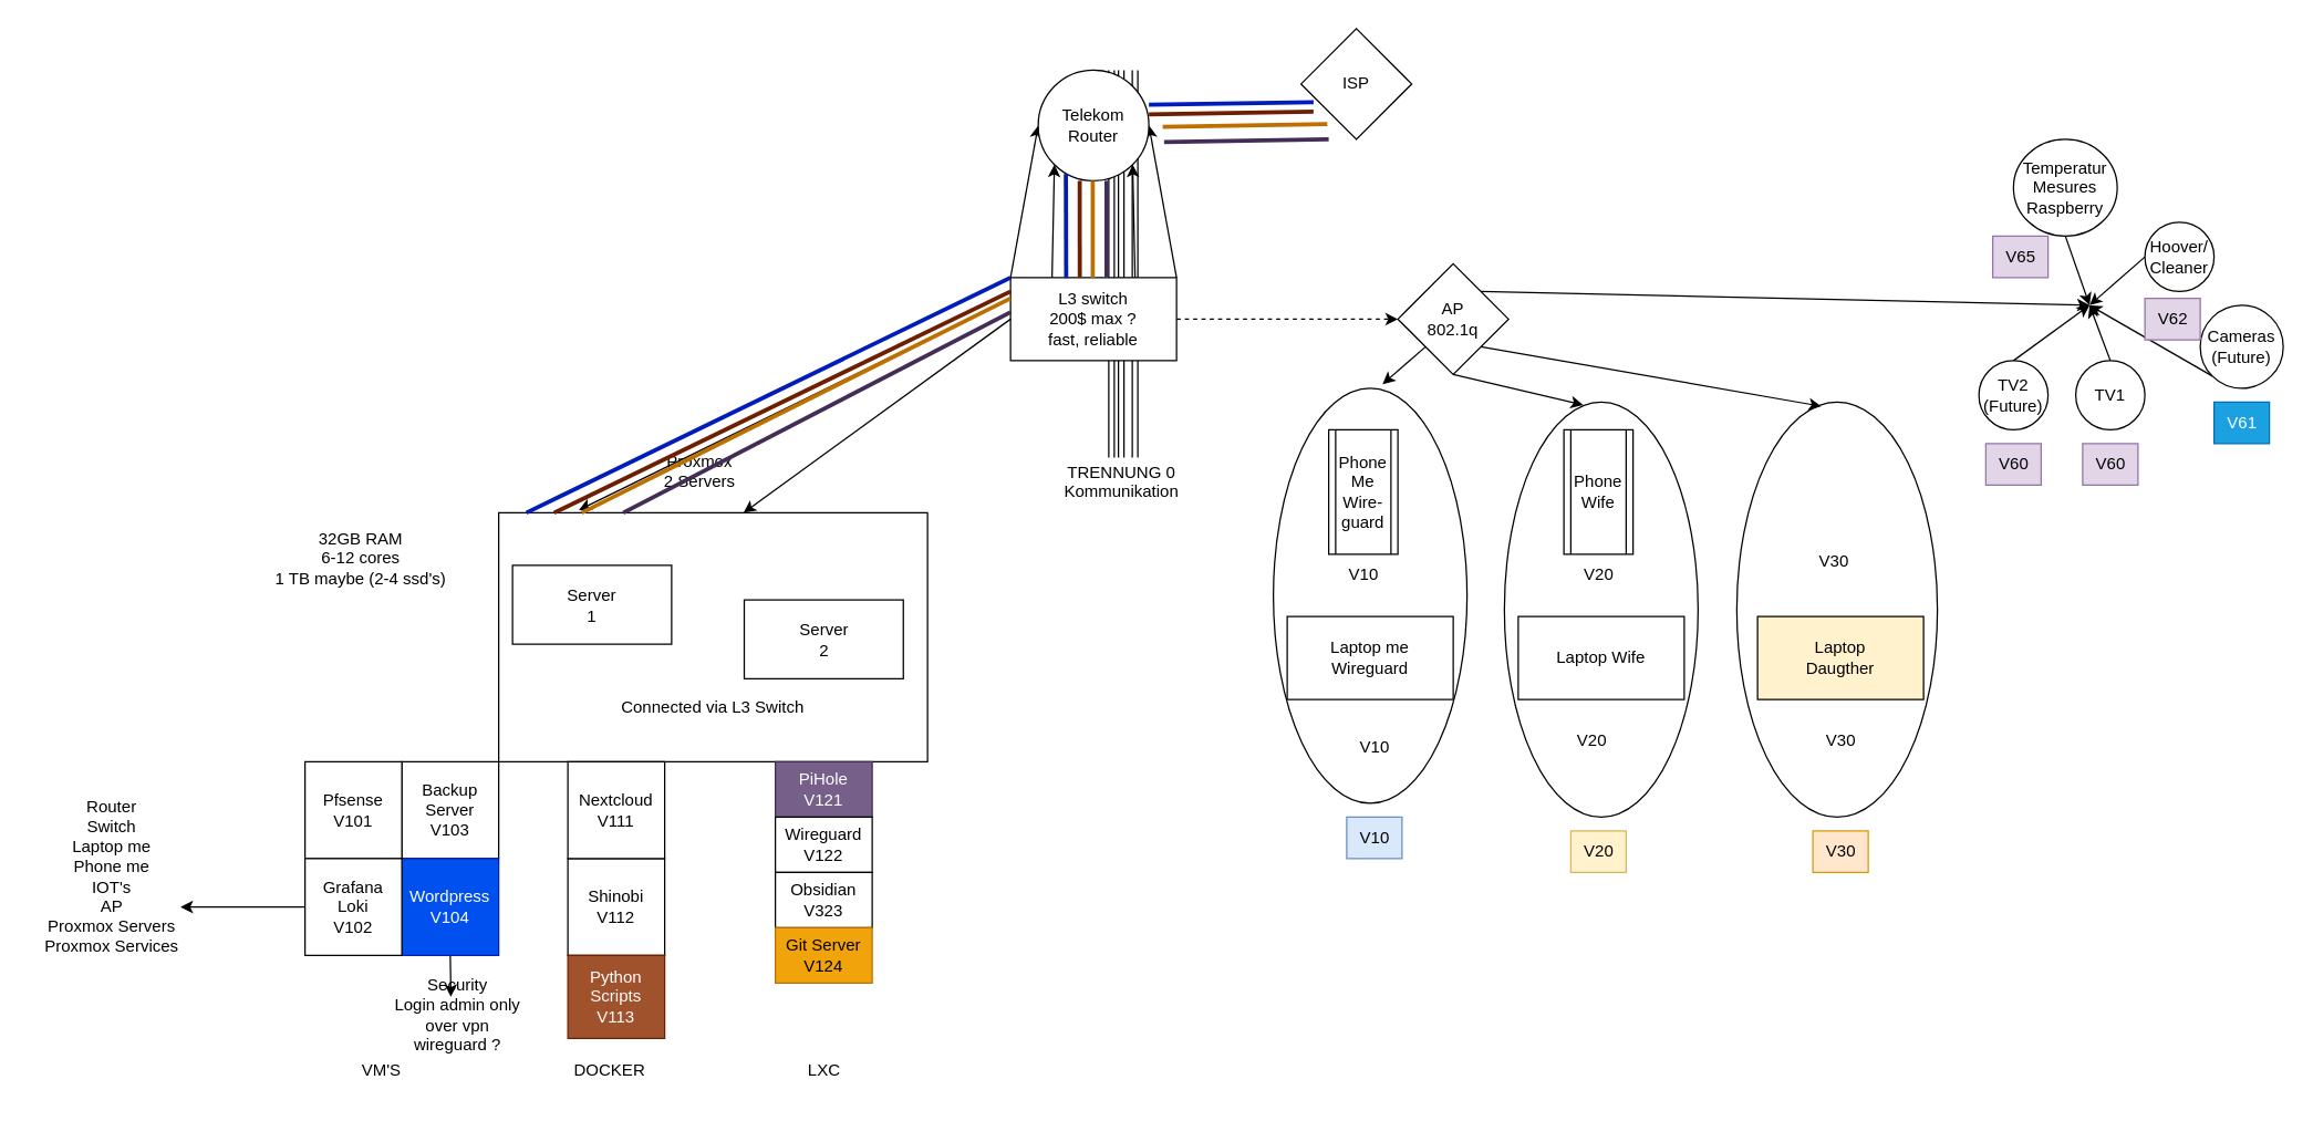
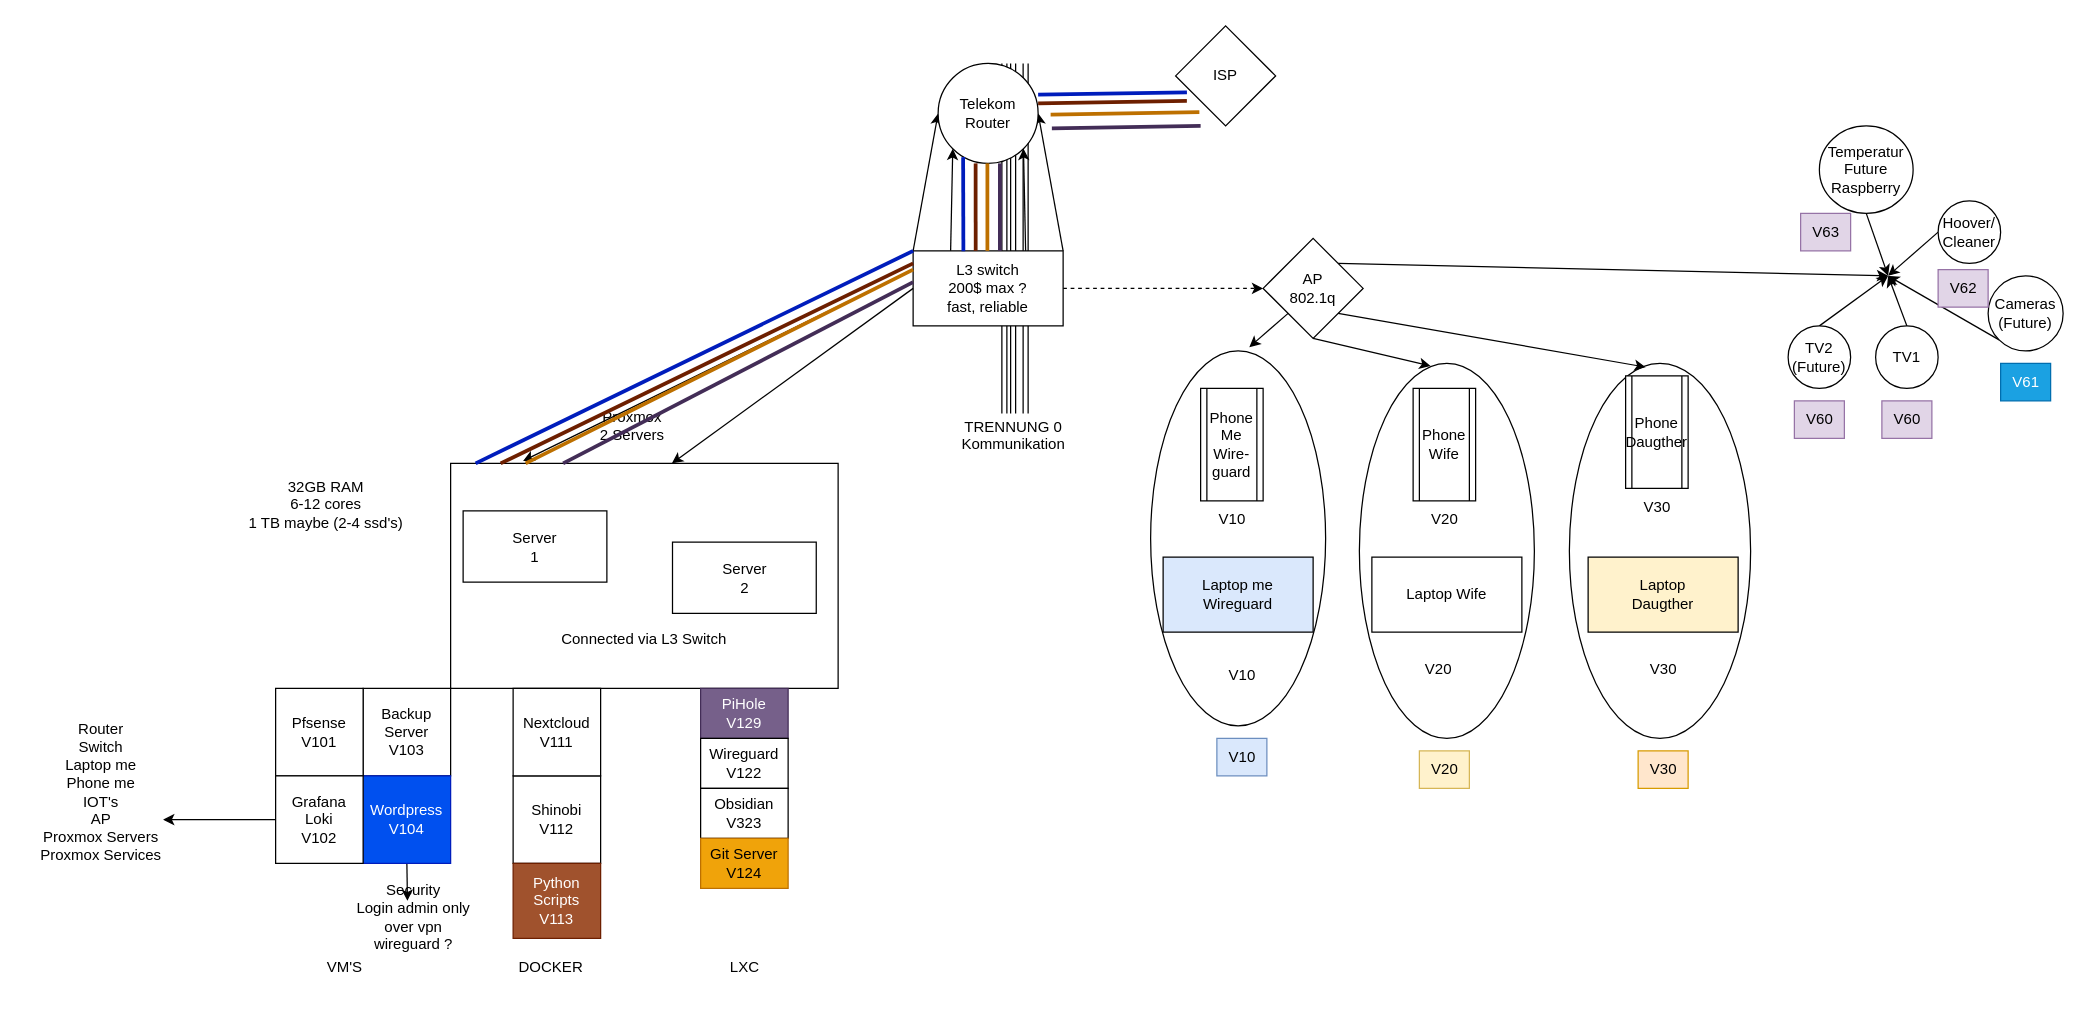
- <mxCell id="75" value="&lt;div&gt;Temperatur Mesures&lt;/div&gt;&lt;div&gt;Raspberry&lt;br&gt;&lt;/div&gt;" style="ellipse;whiteSpace=wrap;html=1;" vertex="1" parent="1"><mxGeometry x="1455" y="100" width="75" height="70" as="geometry" /></mxCell>
+ <mxCell id="75" value="&lt;div&gt;Temperatur Future&lt;/div&gt;&lt;div&gt;Raspberry&lt;br&gt;&lt;/div&gt;" style="ellipse;whiteSpace=wrap;html=1;" vertex="1" parent="1"><mxGeometry x="1455" y="100" width="75" height="70" as="geometry" /></mxCell>
- <mxCell id="76" value="V65" style="text;html=1;align=center;verticalAlign=middle;resizable=0;points=[];autosize=1;strokeColor=#9673a6;fillColor=#e1d5e7;" vertex="1" parent="1"><mxGeometry x="1440" y="170" width="40" height="30" as="geometry" /></mxCell>
+ <mxCell id="76" value="V63" style="text;html=1;align=center;verticalAlign=middle;resizable=0;points=[];autosize=1;strokeColor=#9673a6;fillColor=#e1d5e7;" vertex="1" parent="1"><mxGeometry x="1440" y="170" width="40" height="30" as="geometry" /></mxCell>
+ <mxCell id="25" value="&lt;div&gt;Phone&lt;/div&gt;&lt;div&gt;Daugther&lt;br&gt;&lt;/div&gt;" style="shape=process;whiteSpace=wrap;html=1;backgroundOutline=1;" vertex="1" parent="1"><mxGeometry x="1300" y="300" width="50" height="90" as="geometry" /></mxCell>
- <mxCell id="29" value="&lt;div&gt;Laptop me&lt;/div&gt;&lt;div&gt;Wireguard&lt;br&gt;&lt;/div&gt;" style="whiteSpace=wrap;html=1;" vertex="1" parent="1"><mxGeometry x="930" y="445" width="120" height="60" as="geometry" /></mxCell>
+ <mxCell id="29" value="&lt;div&gt;Laptop me&lt;/div&gt;&lt;div&gt;Wireguard&lt;br&gt;&lt;/div&gt;" style="whiteSpace=wrap;html=1;fillColor=#dae8fc;" vertex="1" parent="1"><mxGeometry x="930" y="445" width="120" height="60" as="geometry" /></mxCell>
- <mxCell id="59" value="&lt;div&gt;PiHole&lt;/div&gt;&lt;div&gt;V121&lt;/div&gt;" style="whiteSpace=wrap;html=1;fillColor=#76608a;fontColor=#ffffff;strokeColor=#432D57;" vertex="1" parent="1"><mxGeometry x="560" y="550" width="70" height="40" as="geometry" /></mxCell>
+ <mxCell id="59" value="&lt;div&gt;PiHole&lt;/div&gt;&lt;div&gt;V129&lt;/div&gt;" style="whiteSpace=wrap;html=1;fillColor=#76608a;fontColor=#ffffff;strokeColor=#432D57;" vertex="1" parent="1"><mxGeometry x="560" y="550" width="70" height="40" as="geometry" /></mxCell>
